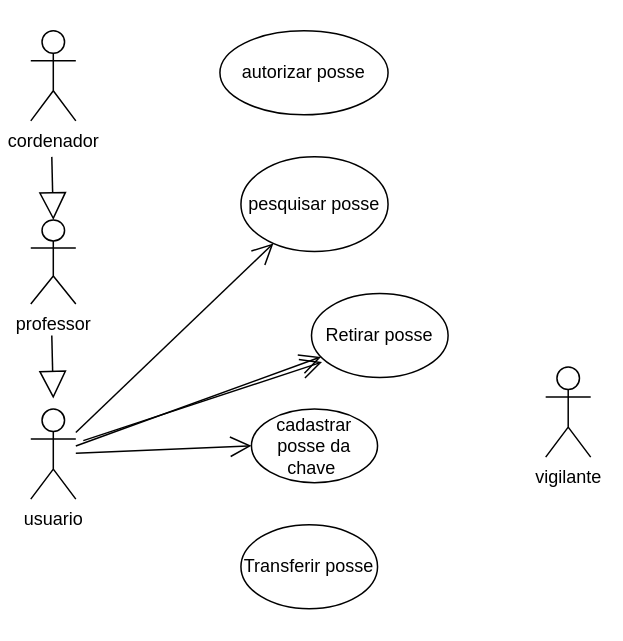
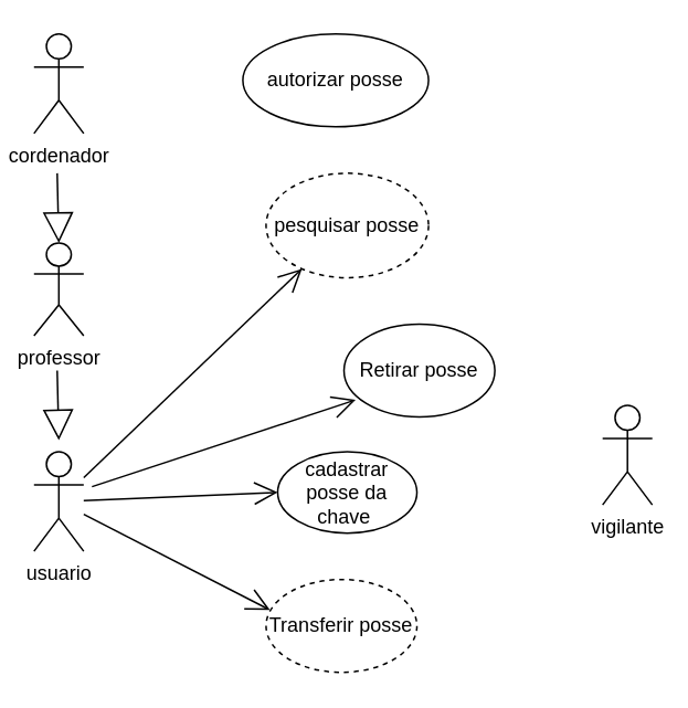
- <mxCell id="12" value="pesquisar posse" style="ellipse;whiteSpace=wrap;html=1;" vertex="1" parent="1"><mxGeometry x="160" y="104" width="98" height="63" as="geometry" /></mxCell>
+ <mxCell id="12" value="pesquisar posse" style="ellipse;whiteSpace=wrap;html=1;dashed=1;" vertex="1" parent="1"><mxGeometry x="160" y="104" width="98" height="63" as="geometry" /></mxCell>
- <mxCell id="14" value="" style="endArrow=open;endFill=1;endSize=12;html=1;rounded=0;" edge="1" parent="1" source="5" target="11"><mxGeometry width="160" relative="1" as="geometry"><mxPoint x="111" y="342" as="sourcePoint" /><mxPoint x="425" y="356" as="targetPoint" /></mxGeometry></mxCell>
+ <mxCell id="14" value="" style="endArrow=open;endFill=1;endSize=12;html=1;rounded=0;entryX=0.026;entryY=0.329;entryDx=0;entryDy=0;entryPerimeter=0;" edge="1" parent="1" source="5" target="13"><mxGeometry width="160" relative="1" as="geometry"><mxPoint x="111" y="342" as="sourcePoint" /><mxPoint x="425" y="356" as="targetPoint" /></mxGeometry></mxCell>
- <mxCell id="13" value="Transferir posse" style="ellipse;whiteSpace=wrap;html=1;" vertex="1" parent="1"><mxGeometry x="160" y="349" width="91" height="56" as="geometry" /></mxCell>
+ <mxCell id="13" value="Transferir posse" style="ellipse;whiteSpace=wrap;html=1;dashed=1;" vertex="1" parent="1"><mxGeometry x="160" y="349" width="91" height="56" as="geometry" /></mxCell>
